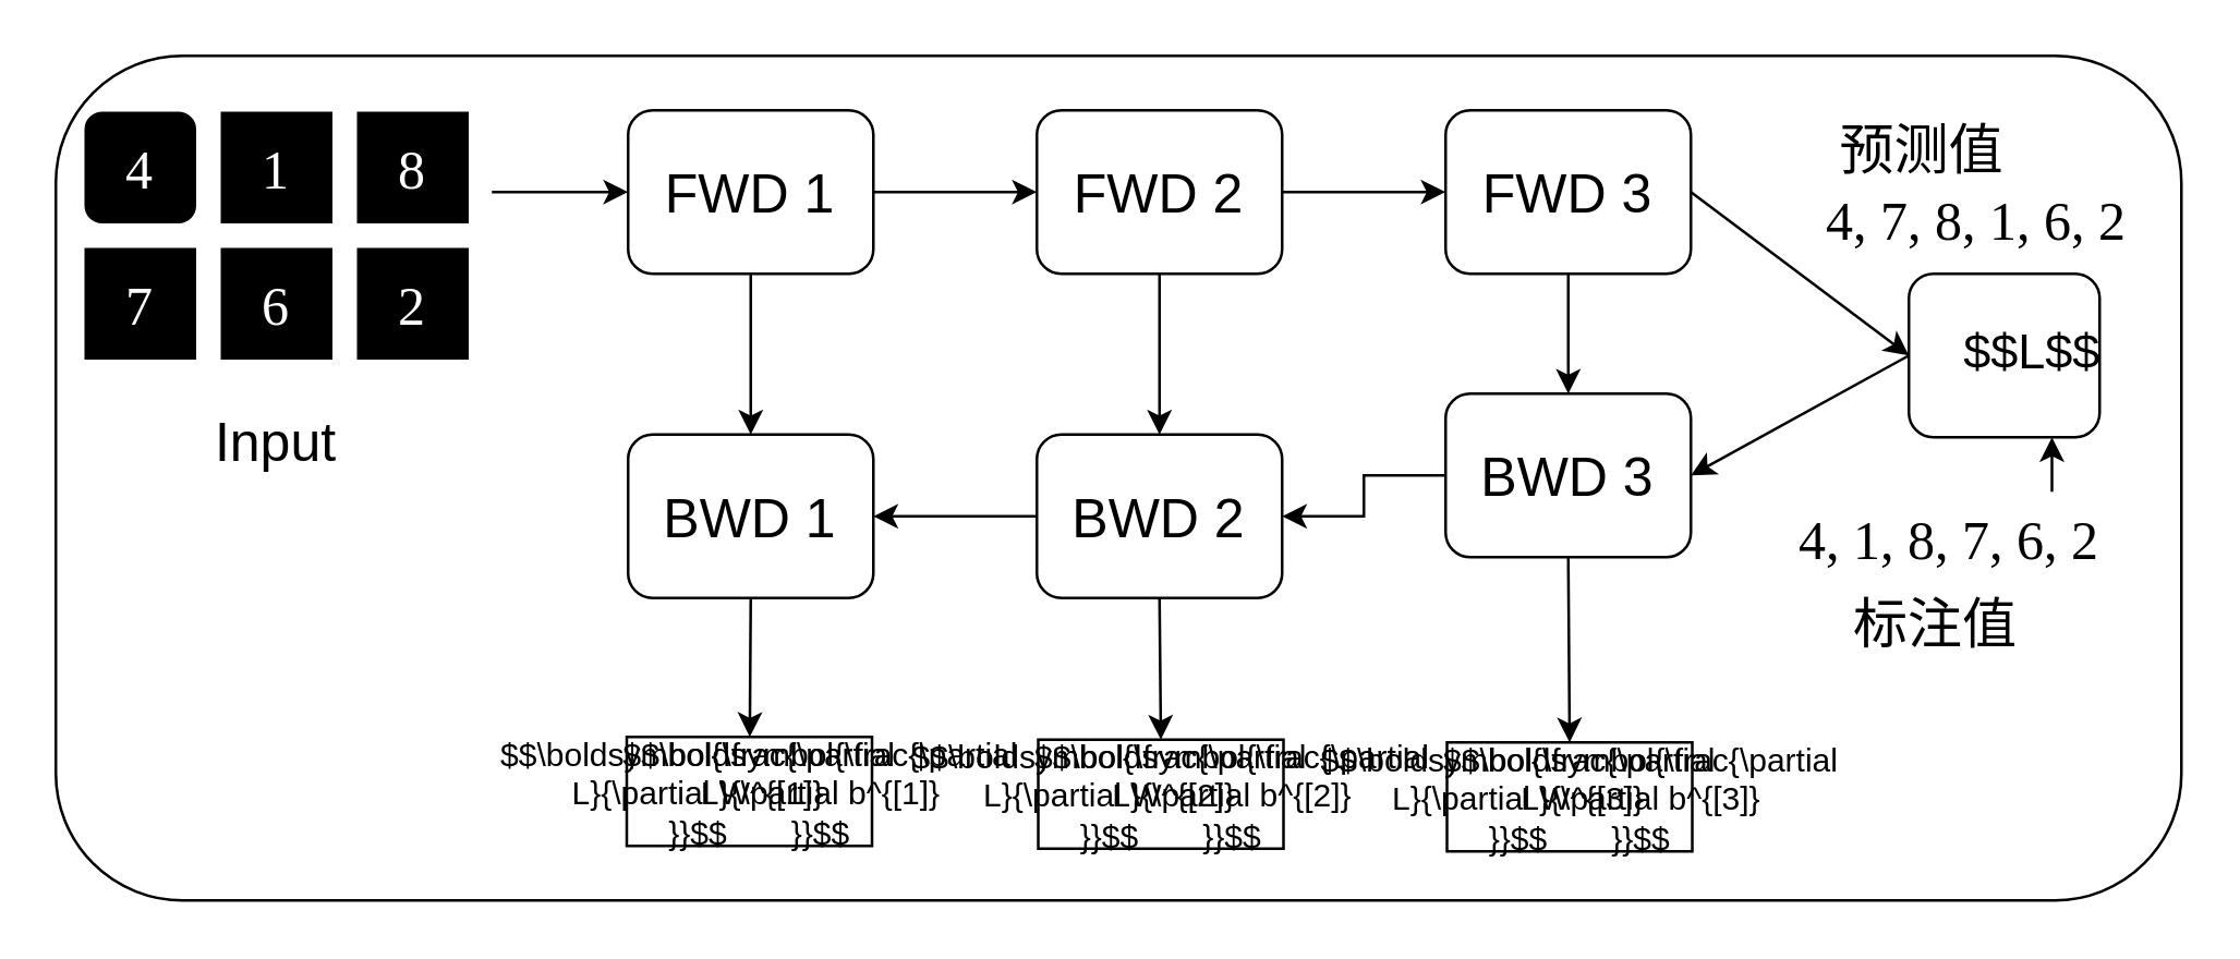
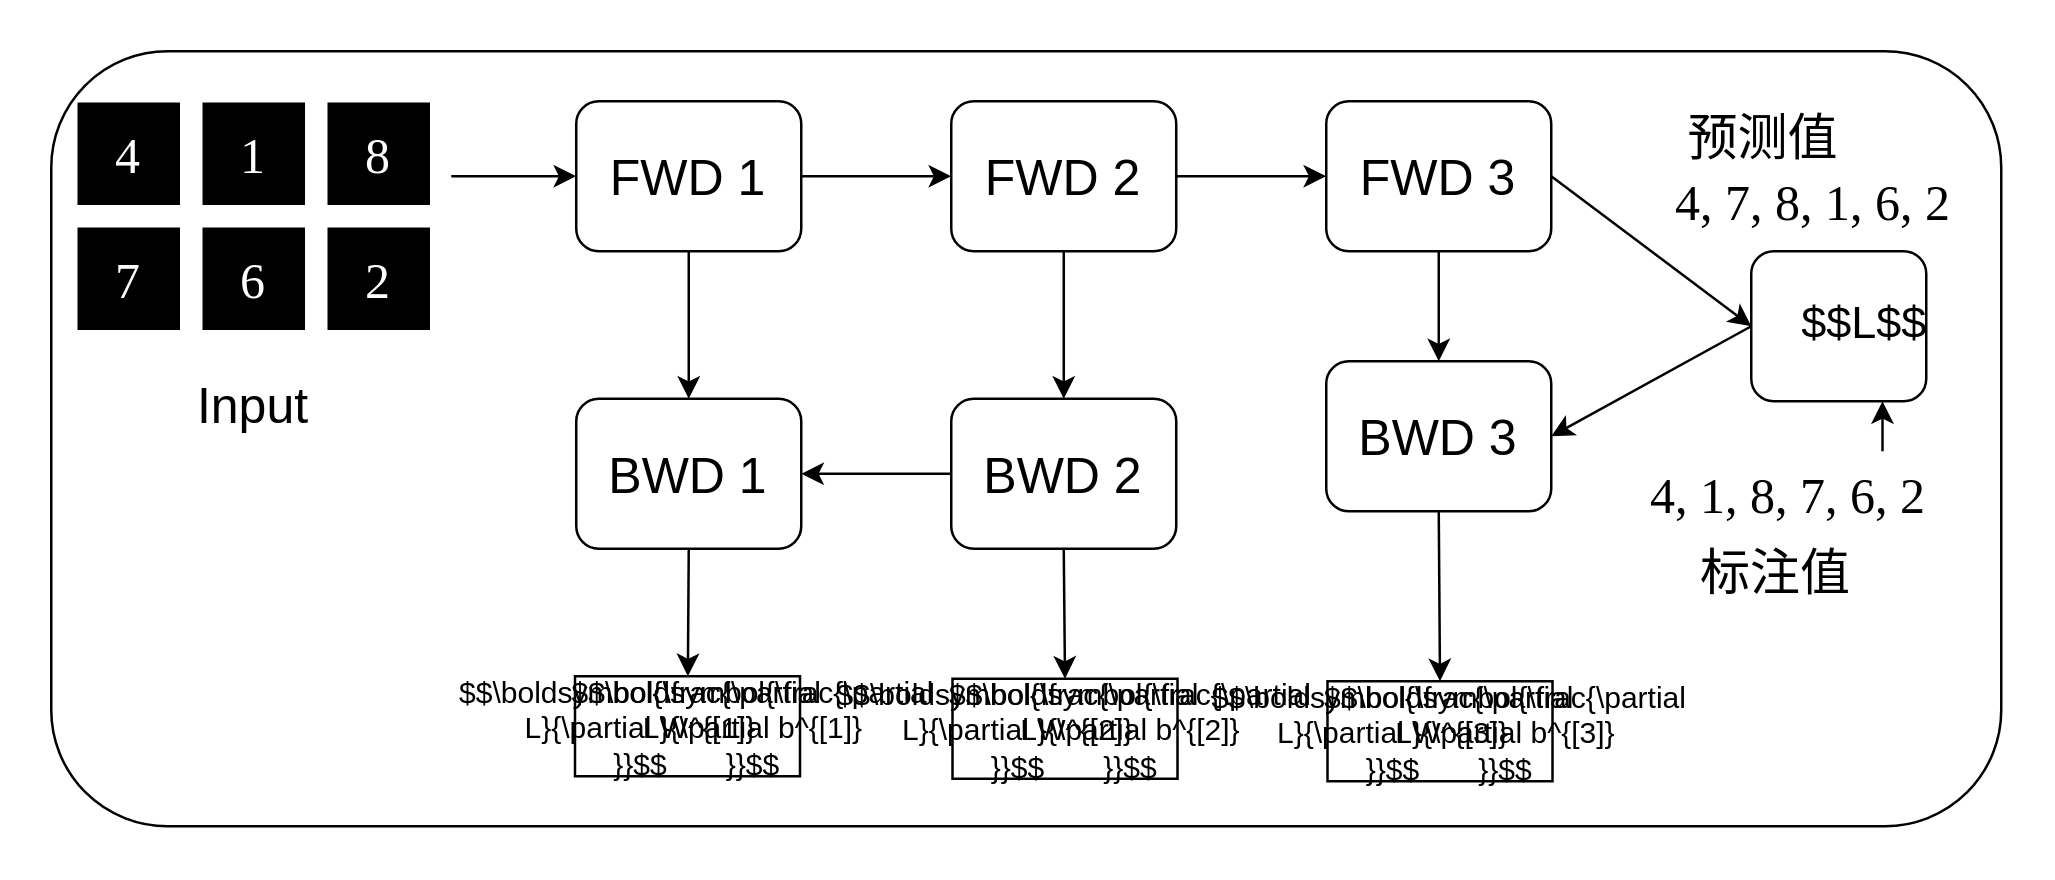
- <mxCell id="25" value="4" style="whiteSpace=wrap;html=1;fontSize=20;fontFamily=Comic Sans MS;fillColor=#000000;fontColor=#ffffff;rounded=1;" vertex="1" parent="24"><mxGeometry width="40" height="40" as="geometry" /></mxCell>
+ <mxCell id="25" value="4" style="rounded=0;whiteSpace=wrap;html=1;fontSize=20;fontFamily=Comic Sans MS;fillColor=#000000;fontColor=#ffffff;" vertex="1" parent="24"><mxGeometry width="40" height="40" as="geometry" /></mxCell>
- <mxCell id="12" style="edgeStyle=orthogonalEdgeStyle;rounded=0;orthogonalLoop=1;jettySize=auto;html=1;exitX=0;exitY=0.5;exitDx=0;exitDy=0;" edge="1" parent="1" source="13" target="15"><mxGeometry relative="1" as="geometry" /></mxCell>
